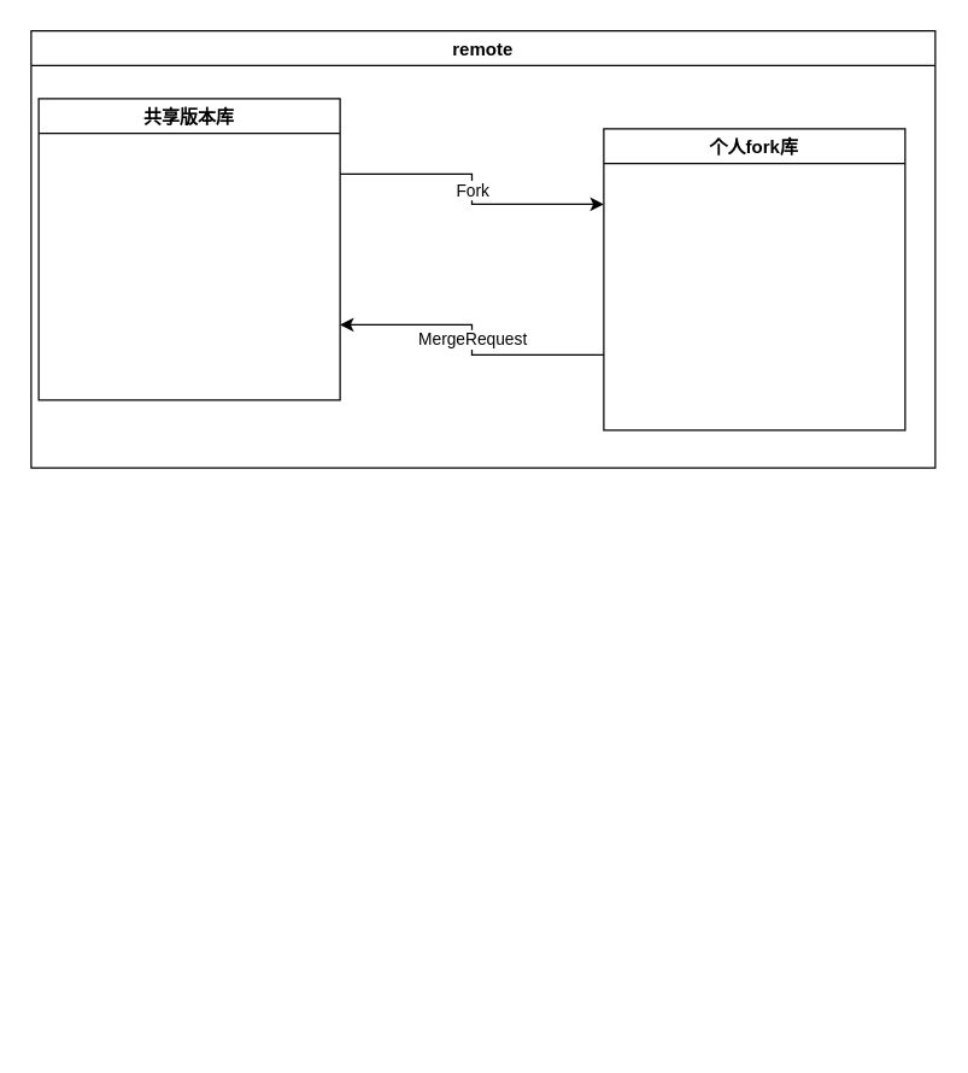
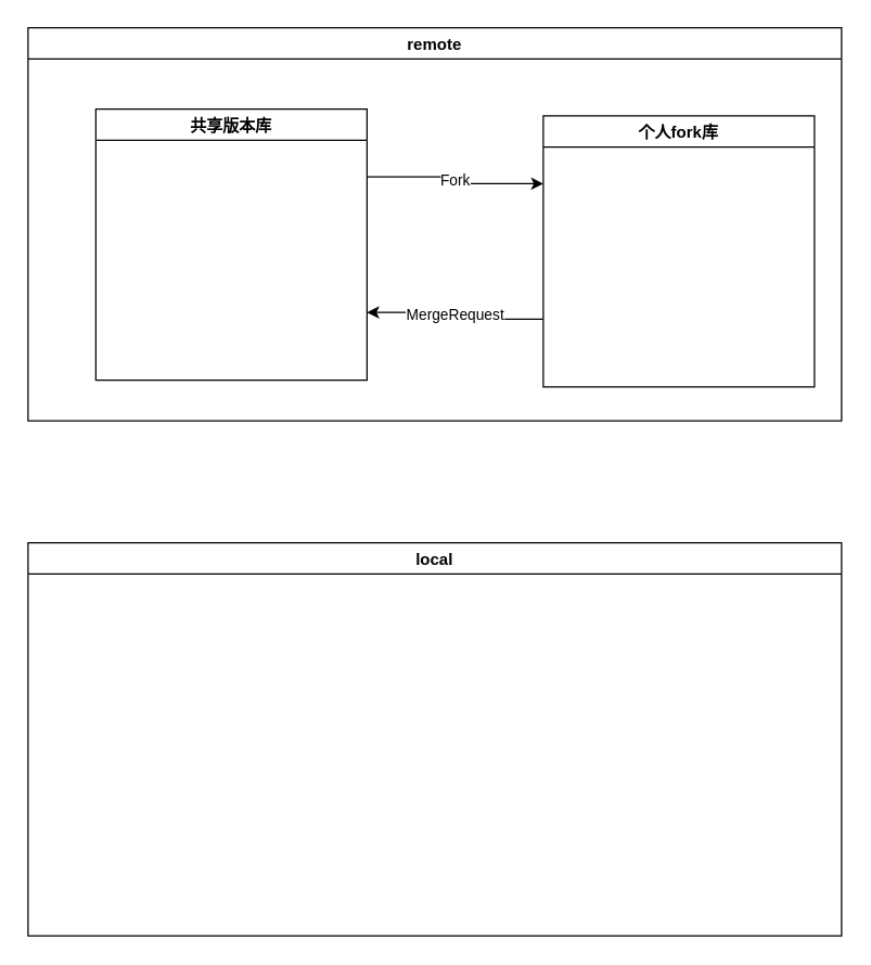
- <mxCell id="4" value="共享版本库" style="swimlane;" vertex="1" parent="2"><mxGeometry x="5" y="45" width="200" height="200" as="geometry" /></mxCell>
+ <mxCell id="4" value="共享版本库" style="swimlane;" vertex="1" parent="2"><mxGeometry x="50" y="60" width="200" height="200" as="geometry" /></mxCell>
+ <mxCell id="7" value="local" style="swimlane;" vertex="1" parent="1"><mxGeometry x="20" y="400" width="600" height="290" as="geometry"><mxRectangle x="270" y="60" width="130" height="23" as="alternateBounds" /></mxGeometry></mxCell>
